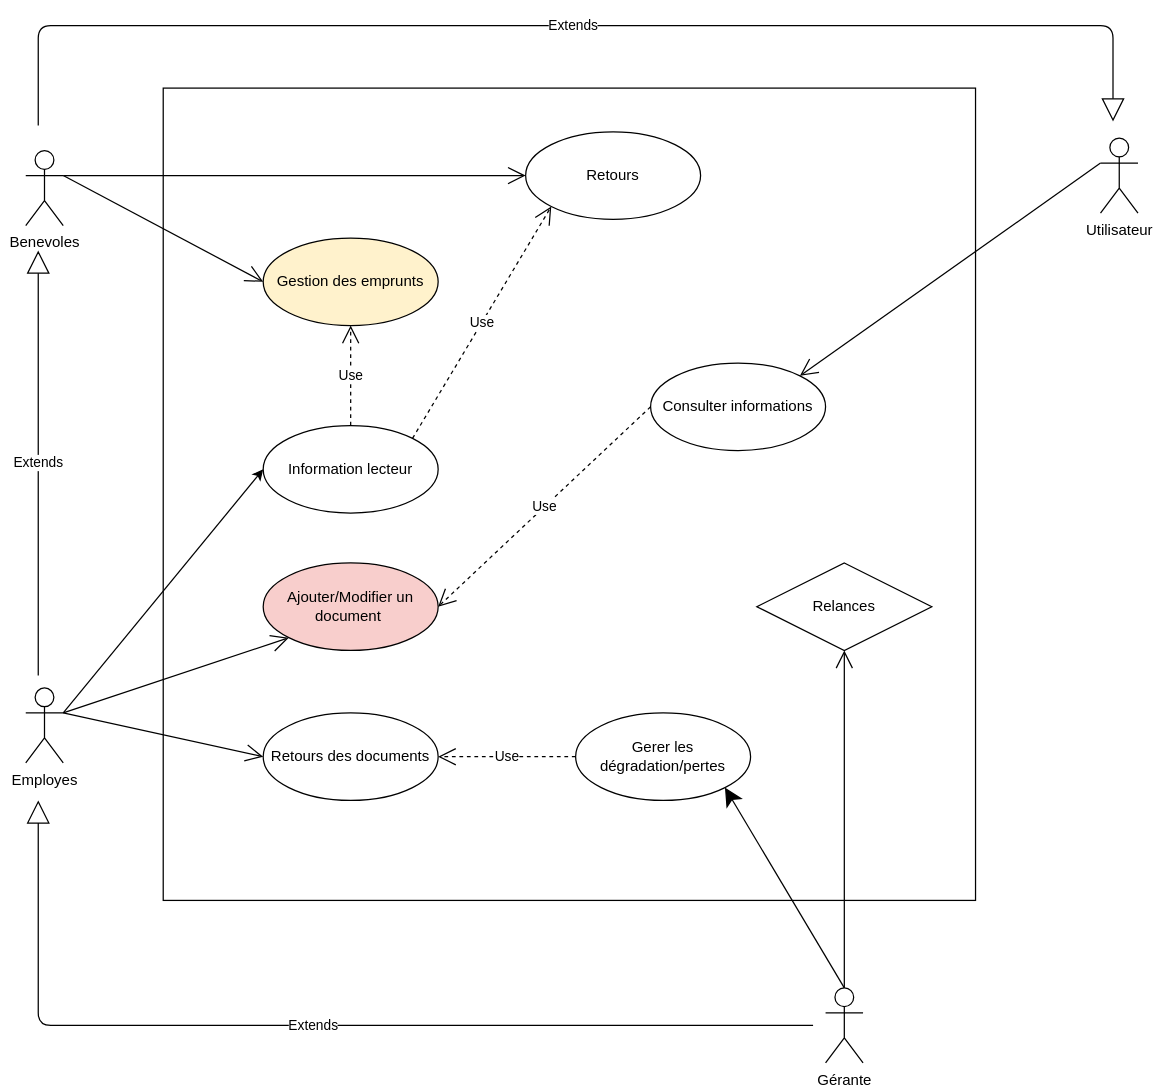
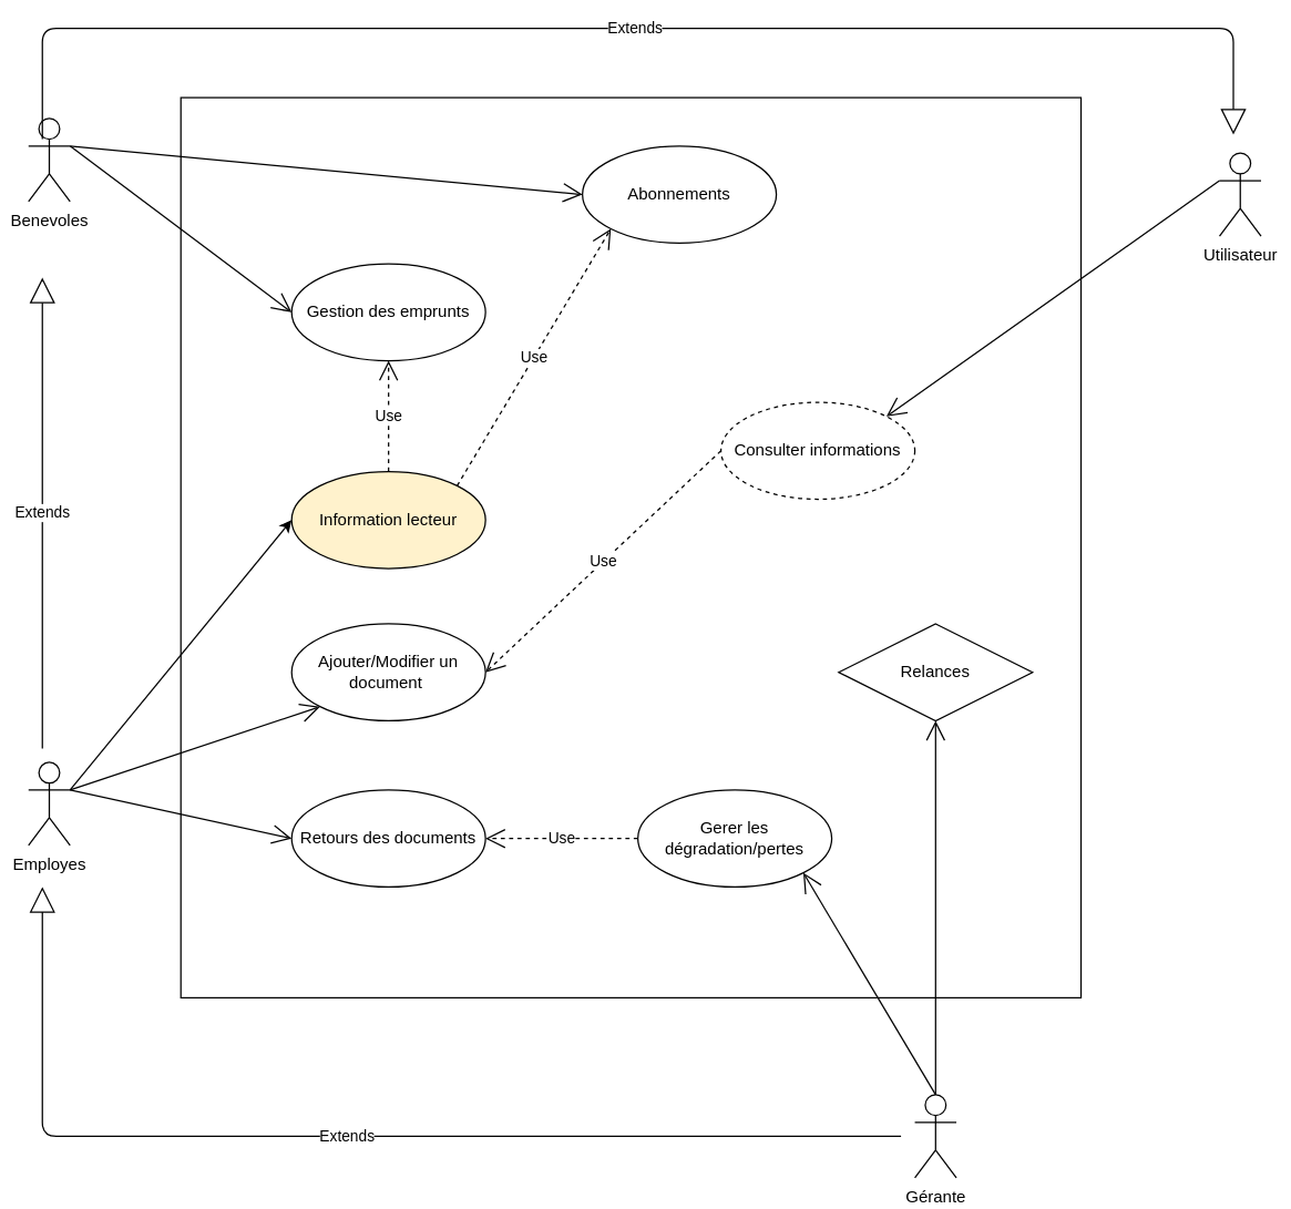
- <mxCell id="15" value="Retours" style="ellipse;whiteSpace=wrap;html=1;" parent="1" vertex="1"><mxGeometry x="420" y="105" width="140" height="70" as="geometry" /></mxCell>
+ <mxCell id="15" value="Abonnements" style="ellipse;whiteSpace=wrap;html=1;" parent="1" vertex="1"><mxGeometry x="420" y="105" width="140" height="70" as="geometry" /></mxCell>
- <mxCell id="3" value="Benevoles" style="shape=umlActor;verticalLabelPosition=bottom;labelBackgroundColor=#ffffff;verticalAlign=top;html=1;outlineConnect=0;" parent="1" vertex="1"><mxGeometry x="20" y="120" width="30" height="60" as="geometry" /></mxCell>
+ <mxCell id="3" value="Benevoles" style="shape=umlActor;verticalLabelPosition=bottom;labelBackgroundColor=#ffffff;verticalAlign=top;html=1;outlineConnect=0;" parent="1" vertex="1"><mxGeometry x="20" y="85" width="30" height="60" as="geometry" /></mxCell>
- <mxCell id="18" value="Gestion des emprunts" style="ellipse;whiteSpace=wrap;html=1;fillColor=#fff2cc;" parent="1" vertex="1"><mxGeometry x="210" y="190" width="140" height="70" as="geometry" /></mxCell>
+ <mxCell id="18" value="Gestion des emprunts" style="ellipse;whiteSpace=wrap;html=1;" parent="1" vertex="1"><mxGeometry x="210" y="190" width="140" height="70" as="geometry" /></mxCell>
- <mxCell id="12" value="Consulter informations" style="ellipse;whiteSpace=wrap;html=1;" parent="1" vertex="1"><mxGeometry x="520" y="290" width="140" height="70" as="geometry" /></mxCell>
+ <mxCell id="12" value="Consulter informations" style="ellipse;whiteSpace=wrap;html=1;dashed=1;" parent="1" vertex="1"><mxGeometry x="520" y="290" width="140" height="70" as="geometry" /></mxCell>
- <mxCell id="16" value="Information lecteur" style="ellipse;whiteSpace=wrap;html=1;" parent="1" vertex="1"><mxGeometry x="210" y="340" width="140" height="70" as="geometry" /></mxCell>
+ <mxCell id="16" value="Information lecteur" style="ellipse;whiteSpace=wrap;html=1;fillColor=#fff2cc;" parent="1" vertex="1"><mxGeometry x="210" y="340" width="140" height="70" as="geometry" /></mxCell>
- <mxCell id="10" value="Ajouter/Modifier un document&amp;nbsp;" style="ellipse;whiteSpace=wrap;html=1;fillColor=#f8cecc;" parent="1" vertex="1"><mxGeometry x="210" y="450" width="140" height="70" as="geometry" /></mxCell>
+ <mxCell id="10" value="Ajouter/Modifier un document&amp;nbsp;" style="ellipse;whiteSpace=wrap;html=1;" parent="1" vertex="1"><mxGeometry x="210" y="450" width="140" height="70" as="geometry" /></mxCell>
- <mxCell id="25" value="" style="endArrow=classic;endFill=1;endSize=12;html=1;exitX=0.5;exitY=0;exitDx=0;exitDy=0;exitPerimeter=0;entryX=1;entryY=1;entryDx=0;entryDy=0;" parent="1" source="4" target="22" edge="1"><mxGeometry width="160" relative="1" as="geometry"><mxPoint x="10" y="890" as="sourcePoint" /><mxPoint x="170" y="890" as="targetPoint" /></mxGeometry></mxCell>
+ <mxCell id="25" value="" style="endArrow=open;endFill=1;endSize=12;html=1;exitX=0.5;exitY=0;exitDx=0;exitDy=0;exitPerimeter=0;entryX=1;entryY=1;entryDx=0;entryDy=0;" parent="1" source="4" target="22" edge="1"><mxGeometry width="160" relative="1" as="geometry"><mxPoint x="10" y="890" as="sourcePoint" /><mxPoint x="170" y="890" as="targetPoint" /></mxGeometry></mxCell>
